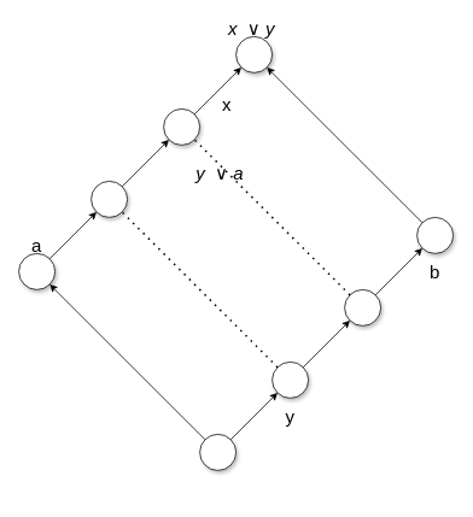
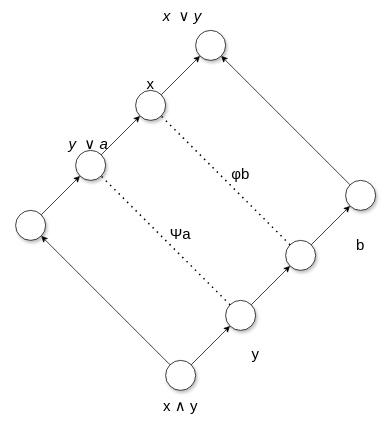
- <mxCell id="22" value="&lt;font style=&quot;font-size: 20px&quot;&gt;&lt;i&gt;x&amp;nbsp;&lt;/i&gt;&amp;nbsp;∨&amp;nbsp;&lt;i&gt;y&lt;/i&gt;&amp;nbsp;&lt;/font&gt;" style="text;html=1;strokeColor=none;fillColor=none;align=center;verticalAlign=middle;whiteSpace=wrap;rounded=0;" vertex="1" parent="1"><mxGeometry x="195" y="20" width="170" height="20" as="geometry" /></mxCell>
+ <mxCell id="22" value="&lt;font style=&quot;font-size: 20px&quot;&gt;&lt;i&gt;x&amp;nbsp;&lt;/i&gt;&amp;nbsp;∨&amp;nbsp;&lt;i&gt;y&lt;/i&gt;&amp;nbsp;&lt;/font&gt;" style="text;html=1;strokeColor=none;fillColor=none;align=center;verticalAlign=middle;whiteSpace=wrap;rounded=0;" vertex="1" parent="1"><mxGeometry x="160" y="10" width="170" height="20" as="geometry" /></mxCell>
- <mxCell id="21" value="&lt;font style=&quot;font-size: 20px&quot;&gt;x&lt;/font&gt;" style="text;html=1;strokeColor=none;fillColor=none;align=center;verticalAlign=middle;whiteSpace=wrap;rounded=0;" vertex="1" parent="1"><mxGeometry x="230" y="105" width="40" height="20" as="geometry" /></mxCell>
+ <mxCell id="21" value="&lt;font style=&quot;font-size: 20px&quot;&gt;x&lt;/font&gt;" style="text;html=1;strokeColor=none;fillColor=none;align=center;verticalAlign=middle;whiteSpace=wrap;rounded=0;" vertex="1" parent="1"><mxGeometry x="180" y="100" width="40" height="20" as="geometry" /></mxCell>
- <mxCell id="24" value="&lt;font style=&quot;font-size: 20px&quot;&gt;&lt;i&gt;y&amp;nbsp;&lt;/i&gt;&amp;nbsp;∨ &lt;i&gt;a&lt;/i&gt;&amp;nbsp;&lt;/font&gt;" style="text;html=1;strokeColor=none;fillColor=none;align=center;verticalAlign=middle;whiteSpace=wrap;rounded=0;" vertex="1" parent="1"><mxGeometry x="160" y="180" width="170" height="20" as="geometry" /></mxCell>
+ <mxCell id="24" value="&lt;font style=&quot;font-size: 20px&quot;&gt;&lt;i&gt;y&amp;nbsp;&lt;/i&gt;&amp;nbsp;∨ &lt;i&gt;a&lt;/i&gt;&amp;nbsp;&lt;/font&gt;" style="text;html=1;strokeColor=none;fillColor=none;align=center;verticalAlign=middle;whiteSpace=wrap;rounded=0;" vertex="1" parent="1"><mxGeometry x="35" y="180" width="170" height="20" as="geometry" /></mxCell>
+ <mxCell id="28" value="φb" style="text;html=1;strokeColor=none;fillColor=none;align=center;verticalAlign=middle;whiteSpace=wrap;rounded=0;fontSize=20;" vertex="1" parent="1"><mxGeometry x="300" y="220" width="40" height="20" as="geometry" /></mxCell>
- <mxCell id="20" value="a" style="text;html=1;strokeColor=none;fillColor=none;align=center;verticalAlign=middle;whiteSpace=wrap;rounded=0;fontSize=20;" vertex="1" parent="1"><mxGeometry x="20" y="260" width="40" height="20" as="geometry" /></mxCell>
- <mxCell id="19" value="b" style="text;html=1;strokeColor=none;fillColor=none;align=center;verticalAlign=middle;whiteSpace=wrap;rounded=0;fontSize=20;" vertex="1" parent="1"><mxGeometry x="460" y="290" width="40" height="20" as="geometry" /></mxCell>
+ <mxCell id="19" value="b" style="text;html=1;strokeColor=none;fillColor=none;align=center;verticalAlign=middle;whiteSpace=wrap;rounded=0;fontSize=20;" vertex="1" parent="1"><mxGeometry x="460" y="315" width="40" height="20" as="geometry" /></mxCell>
+ <mxCell id="27" value="Ψa" style="text;html=1;strokeColor=none;fillColor=none;align=center;verticalAlign=middle;whiteSpace=wrap;rounded=0;fontSize=20;" vertex="1" parent="1"><mxGeometry x="220" y="300" width="40" height="20" as="geometry" /></mxCell>
- <mxCell id="18" value="&lt;font style=&quot;font-size: 20px&quot;&gt;y&lt;/font&gt;" style="text;html=1;strokeColor=none;fillColor=none;align=center;verticalAlign=middle;whiteSpace=wrap;rounded=0;" vertex="1" parent="1"><mxGeometry x="300" y="450" width="40" height="20" as="geometry" /></mxCell>
+ <mxCell id="18" value="&lt;font style=&quot;font-size: 20px&quot;&gt;y&lt;/font&gt;" style="text;html=1;strokeColor=none;fillColor=none;align=center;verticalAlign=middle;whiteSpace=wrap;rounded=0;" vertex="1" parent="1"><mxGeometry x="320" y="460" width="40" height="20" as="geometry" /></mxCell>
+ <mxCell id="23" value="&lt;span class=&quot;nowrap&quot;&gt;&lt;font style=&quot;font-size: 20px&quot;&gt;x ∧ y&lt;/font&gt;&lt;/span&gt;" style="text;html=1;strokeColor=none;fillColor=none;align=center;verticalAlign=middle;whiteSpace=wrap;rounded=0;" vertex="1" parent="1"><mxGeometry x="155" y="530" width="170" height="20" as="geometry" /></mxCell>
